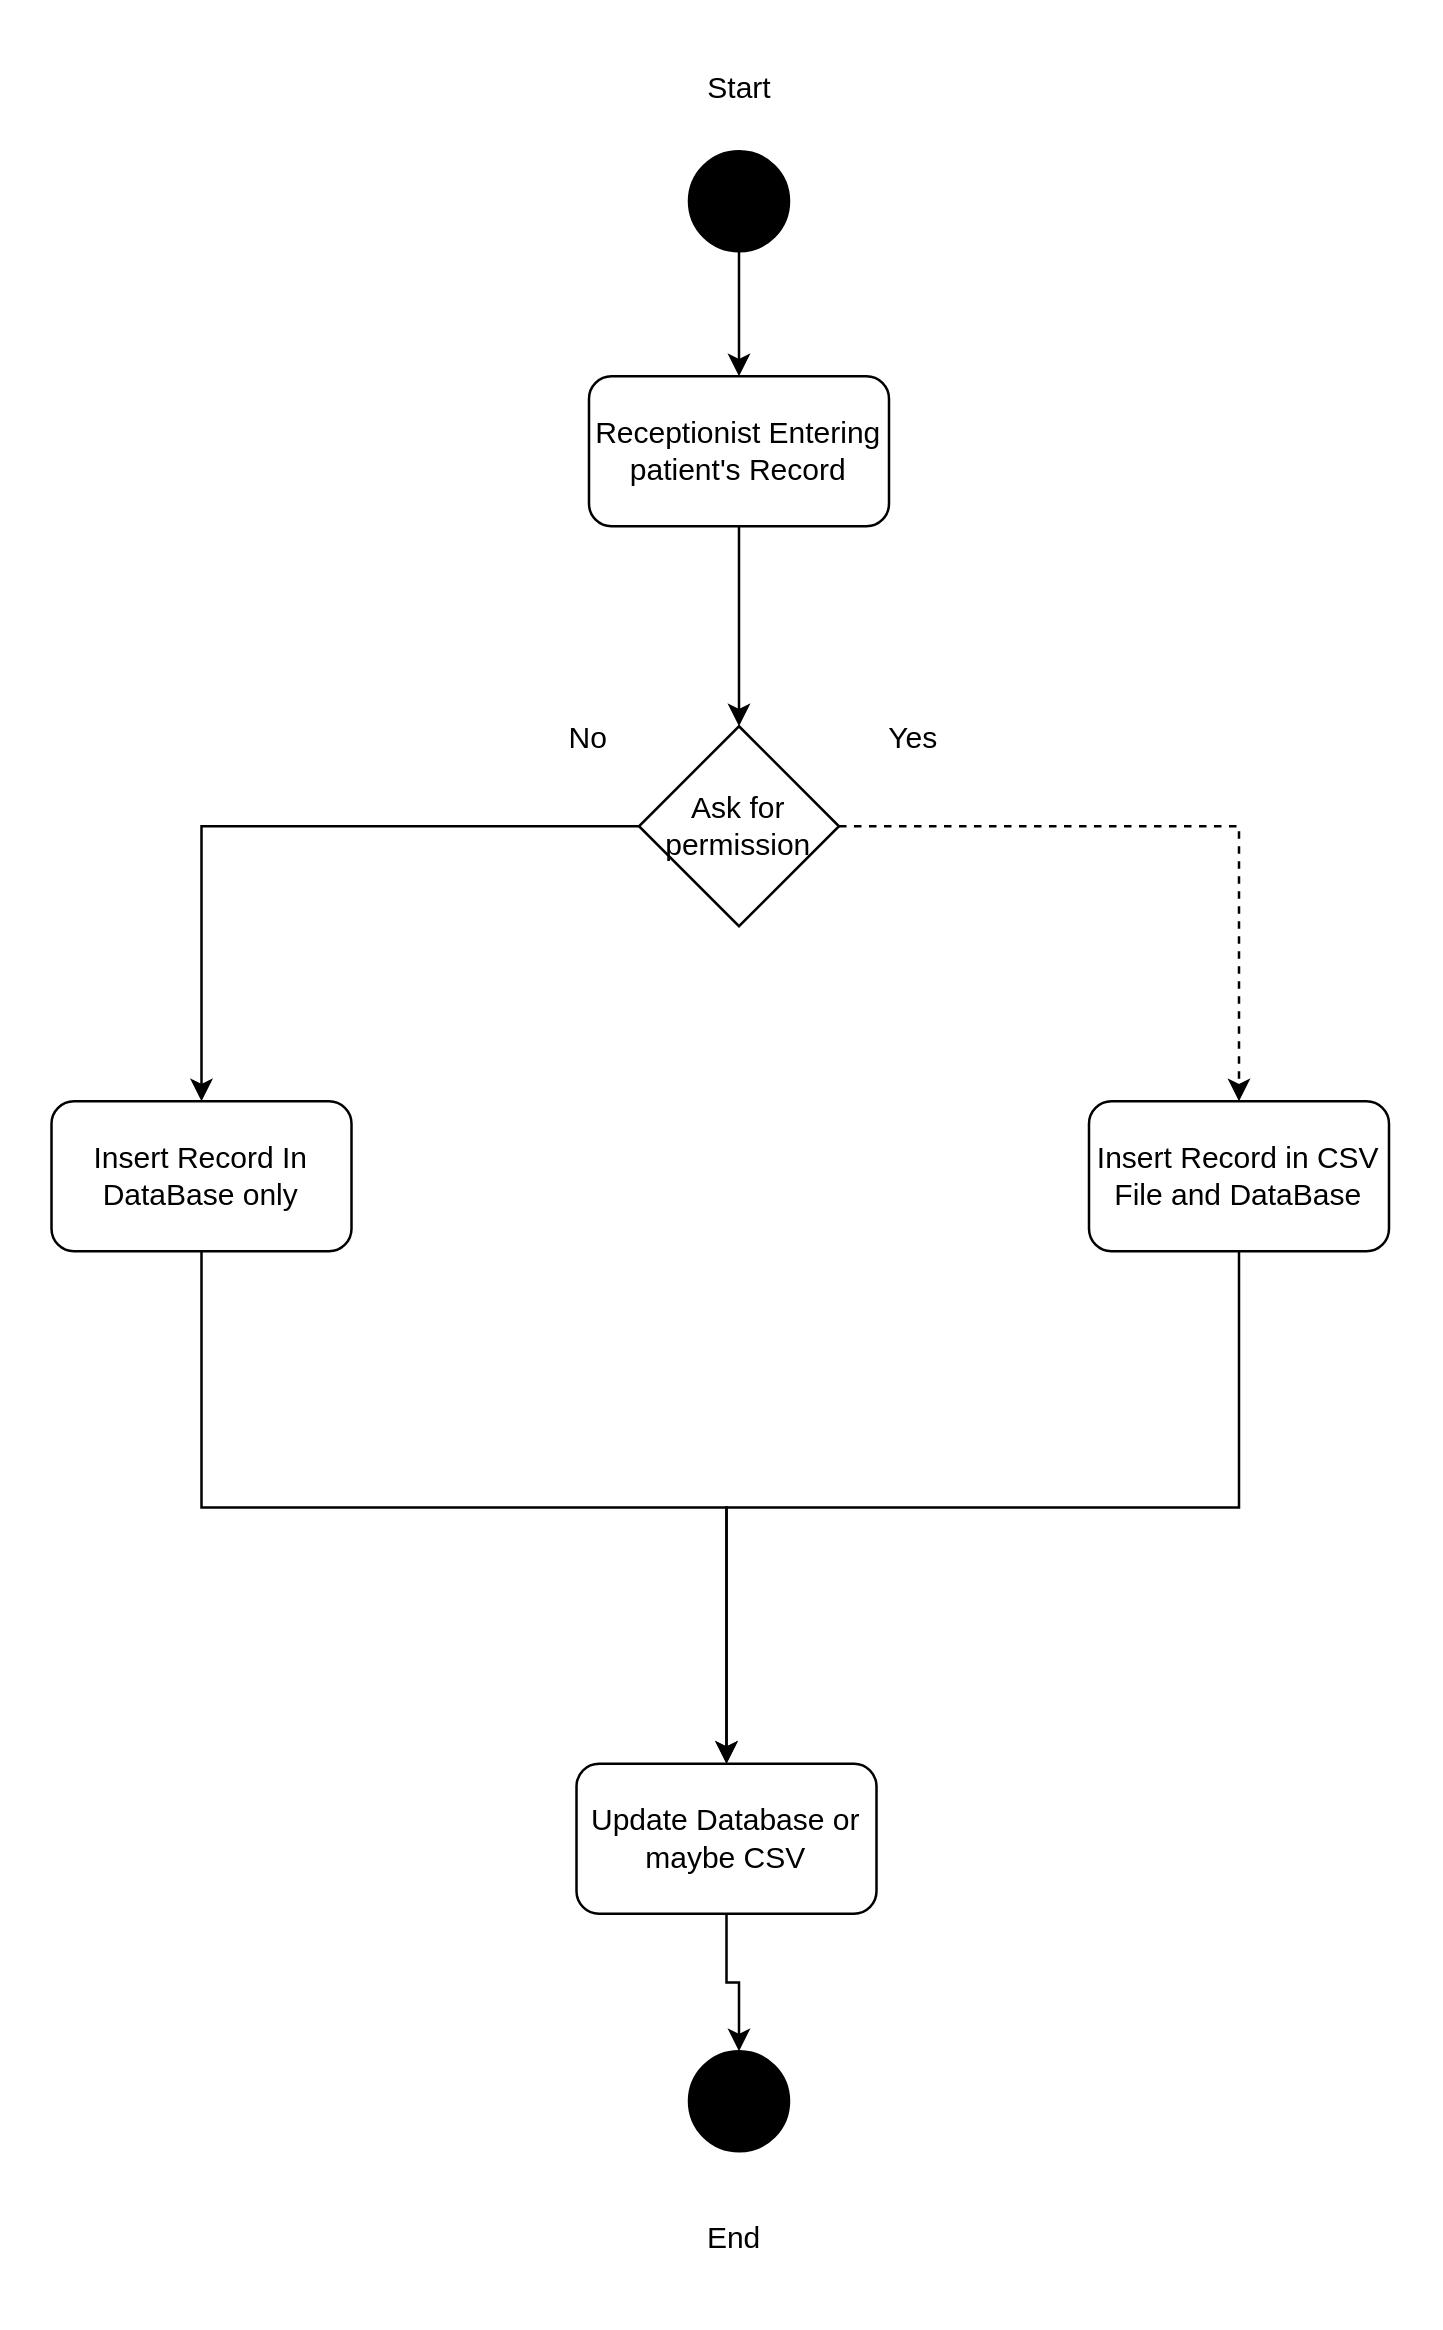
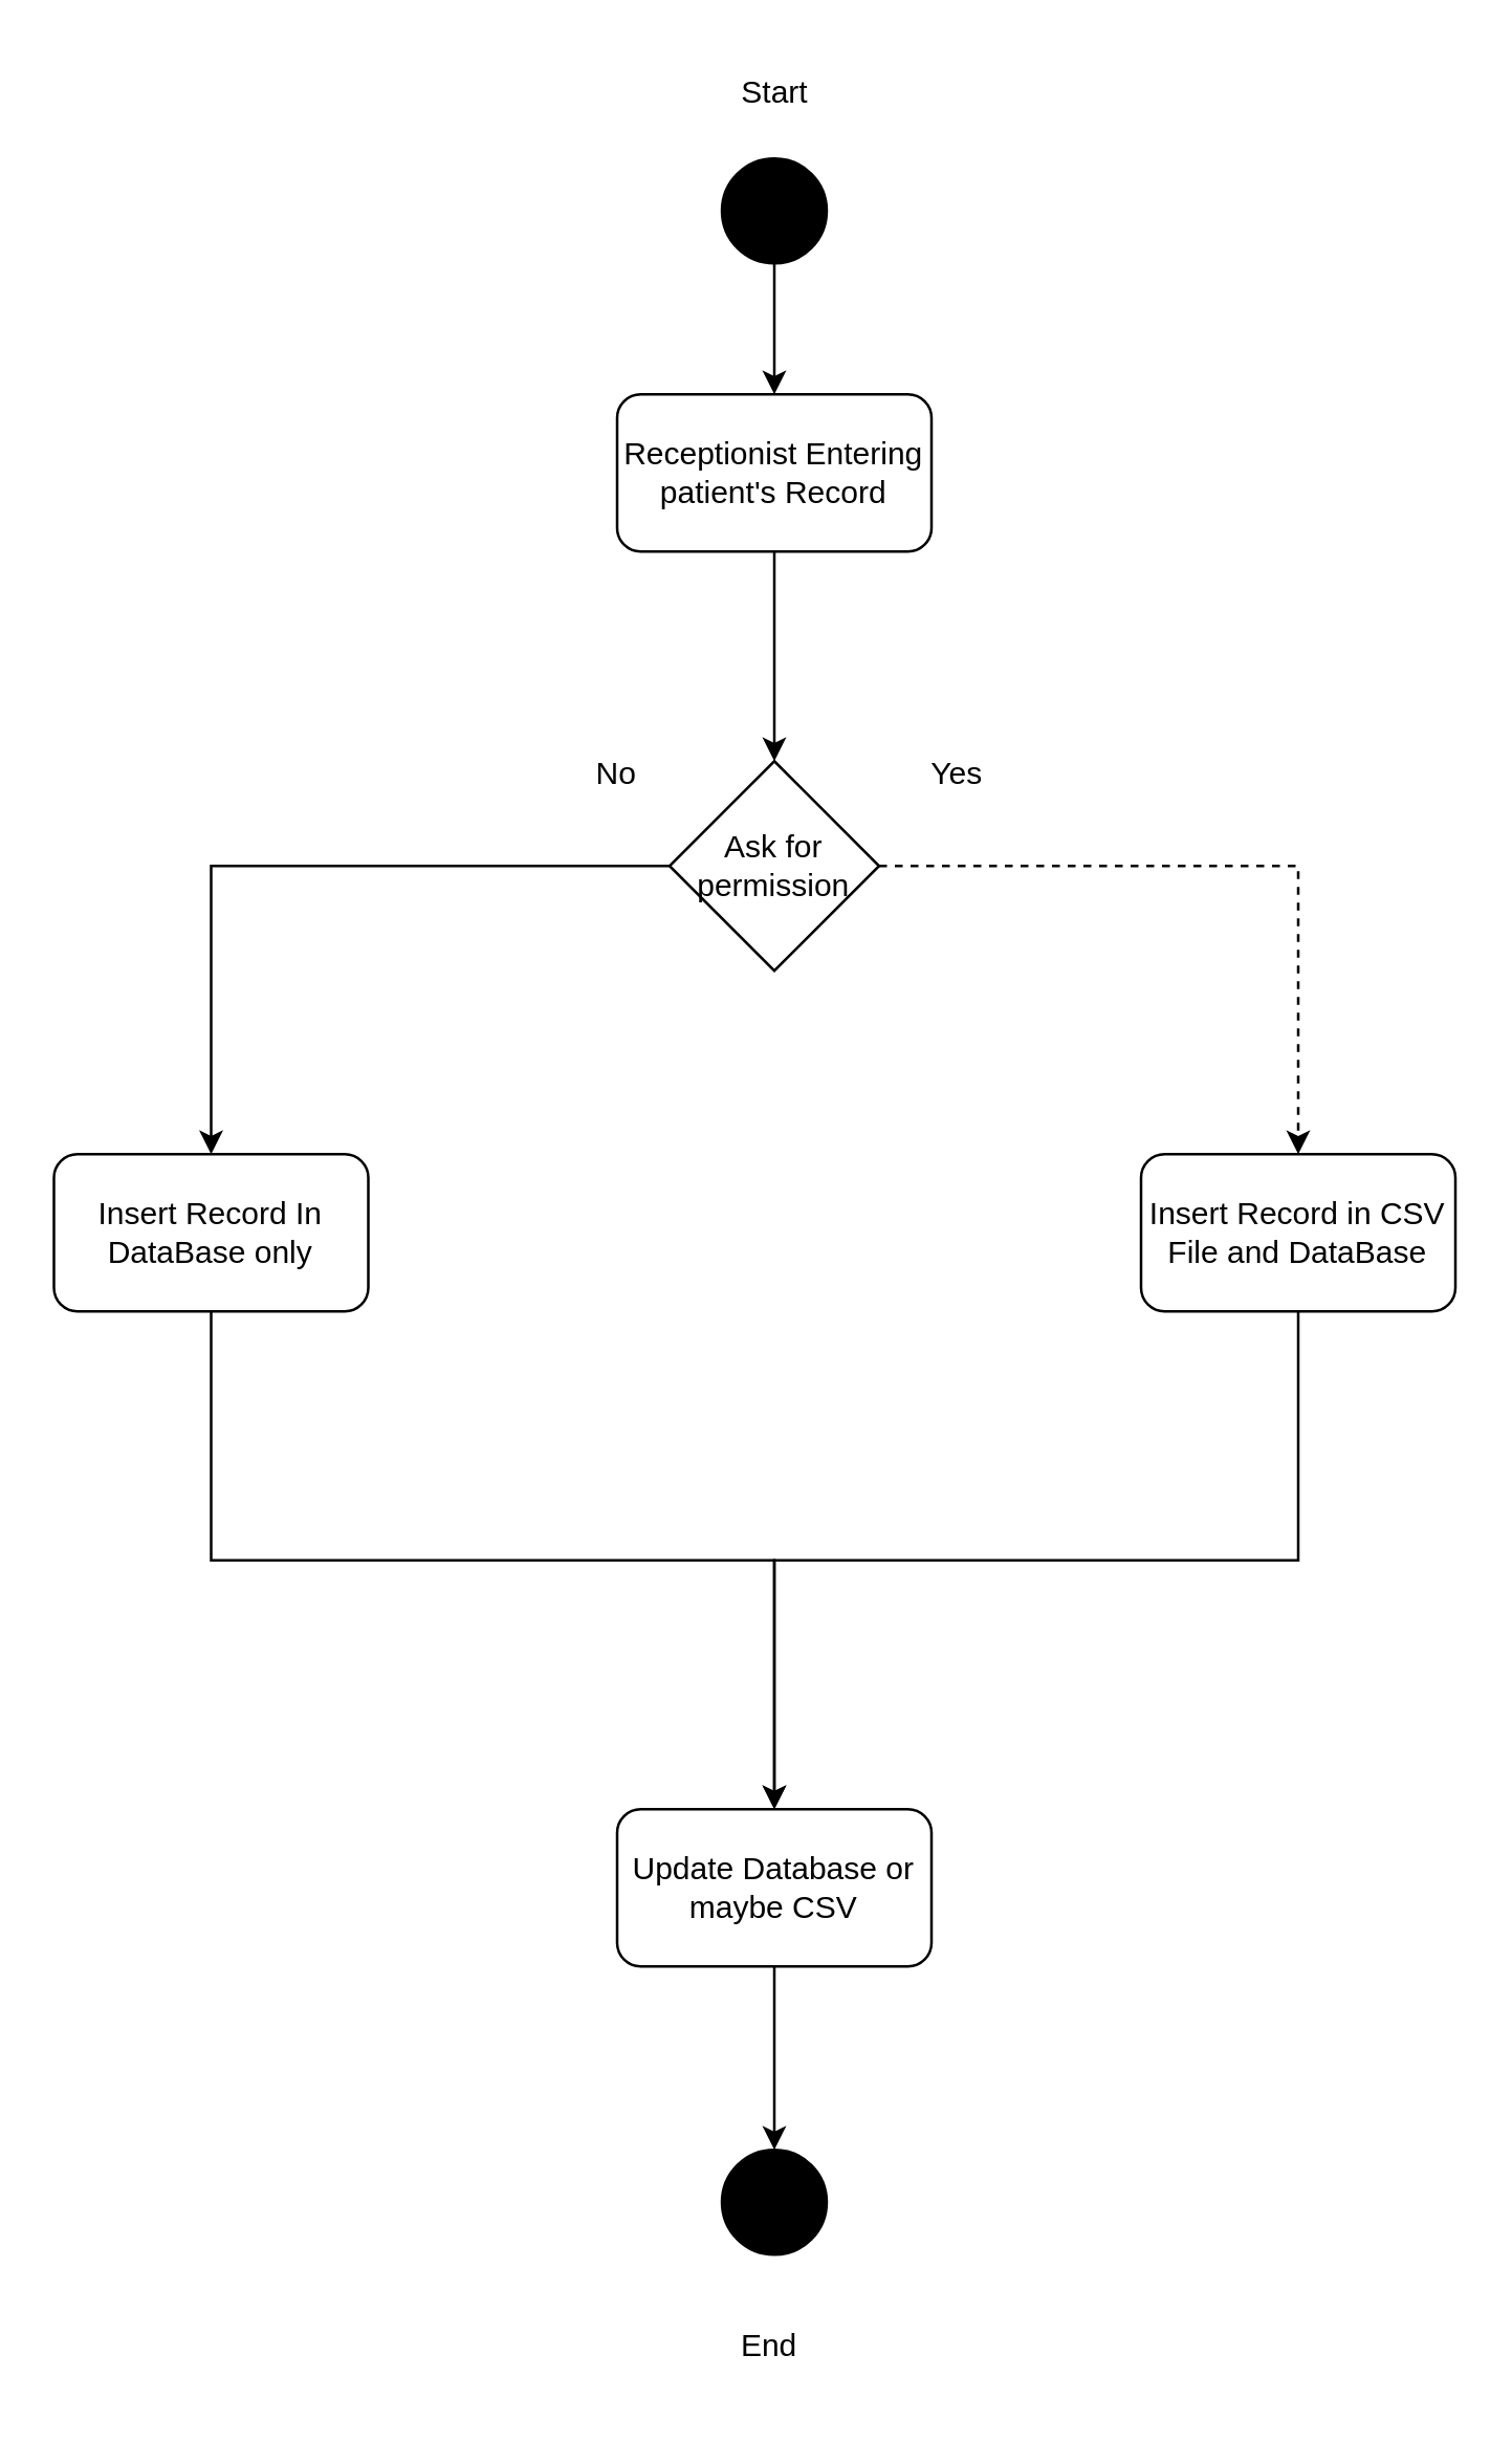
- <mxCell id="12" value="Update Database or maybe CSV" style="rounded=1;whiteSpace=wrap;html=1;strokeColor=#000000;fillColor=#FFFFFF;" vertex="1" parent="1"><mxGeometry x="230" y="705" width="120" height="60" as="geometry" /></mxCell>
+ <mxCell id="12" value="Update Database or maybe CSV" style="rounded=1;whiteSpace=wrap;html=1;strokeColor=#000000;fillColor=#FFFFFF;" vertex="1" parent="1"><mxGeometry x="235" y="690" width="120" height="60" as="geometry" /></mxCell>
